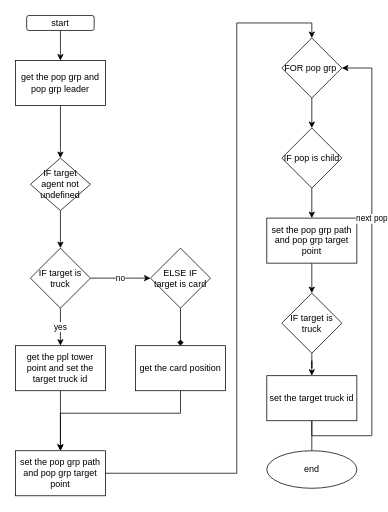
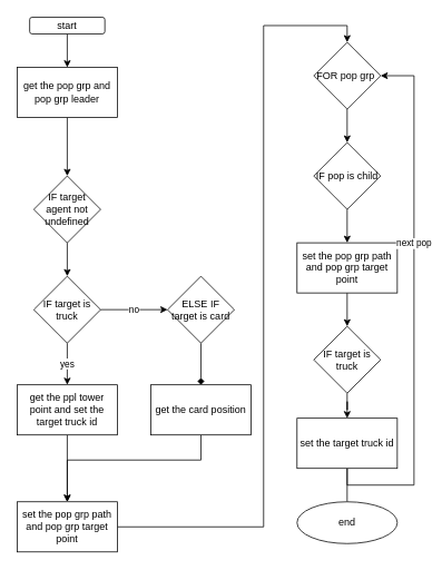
- <mxCell id="7" value="IF target agent not undefined" style="rhombus;whiteSpace=wrap;html=1;rounded=0;" vertex="1" parent="1"><mxGeometry x="40" y="210" width="80" height="70" as="geometry" /></mxCell>
+ <mxCell id="7" value="IF target agent not undefined" style="rhombus;whiteSpace=wrap;html=1;rounded=0;" vertex="1" parent="1"><mxGeometry x="40" y="210" width="80" height="80" as="geometry" /></mxCell>
